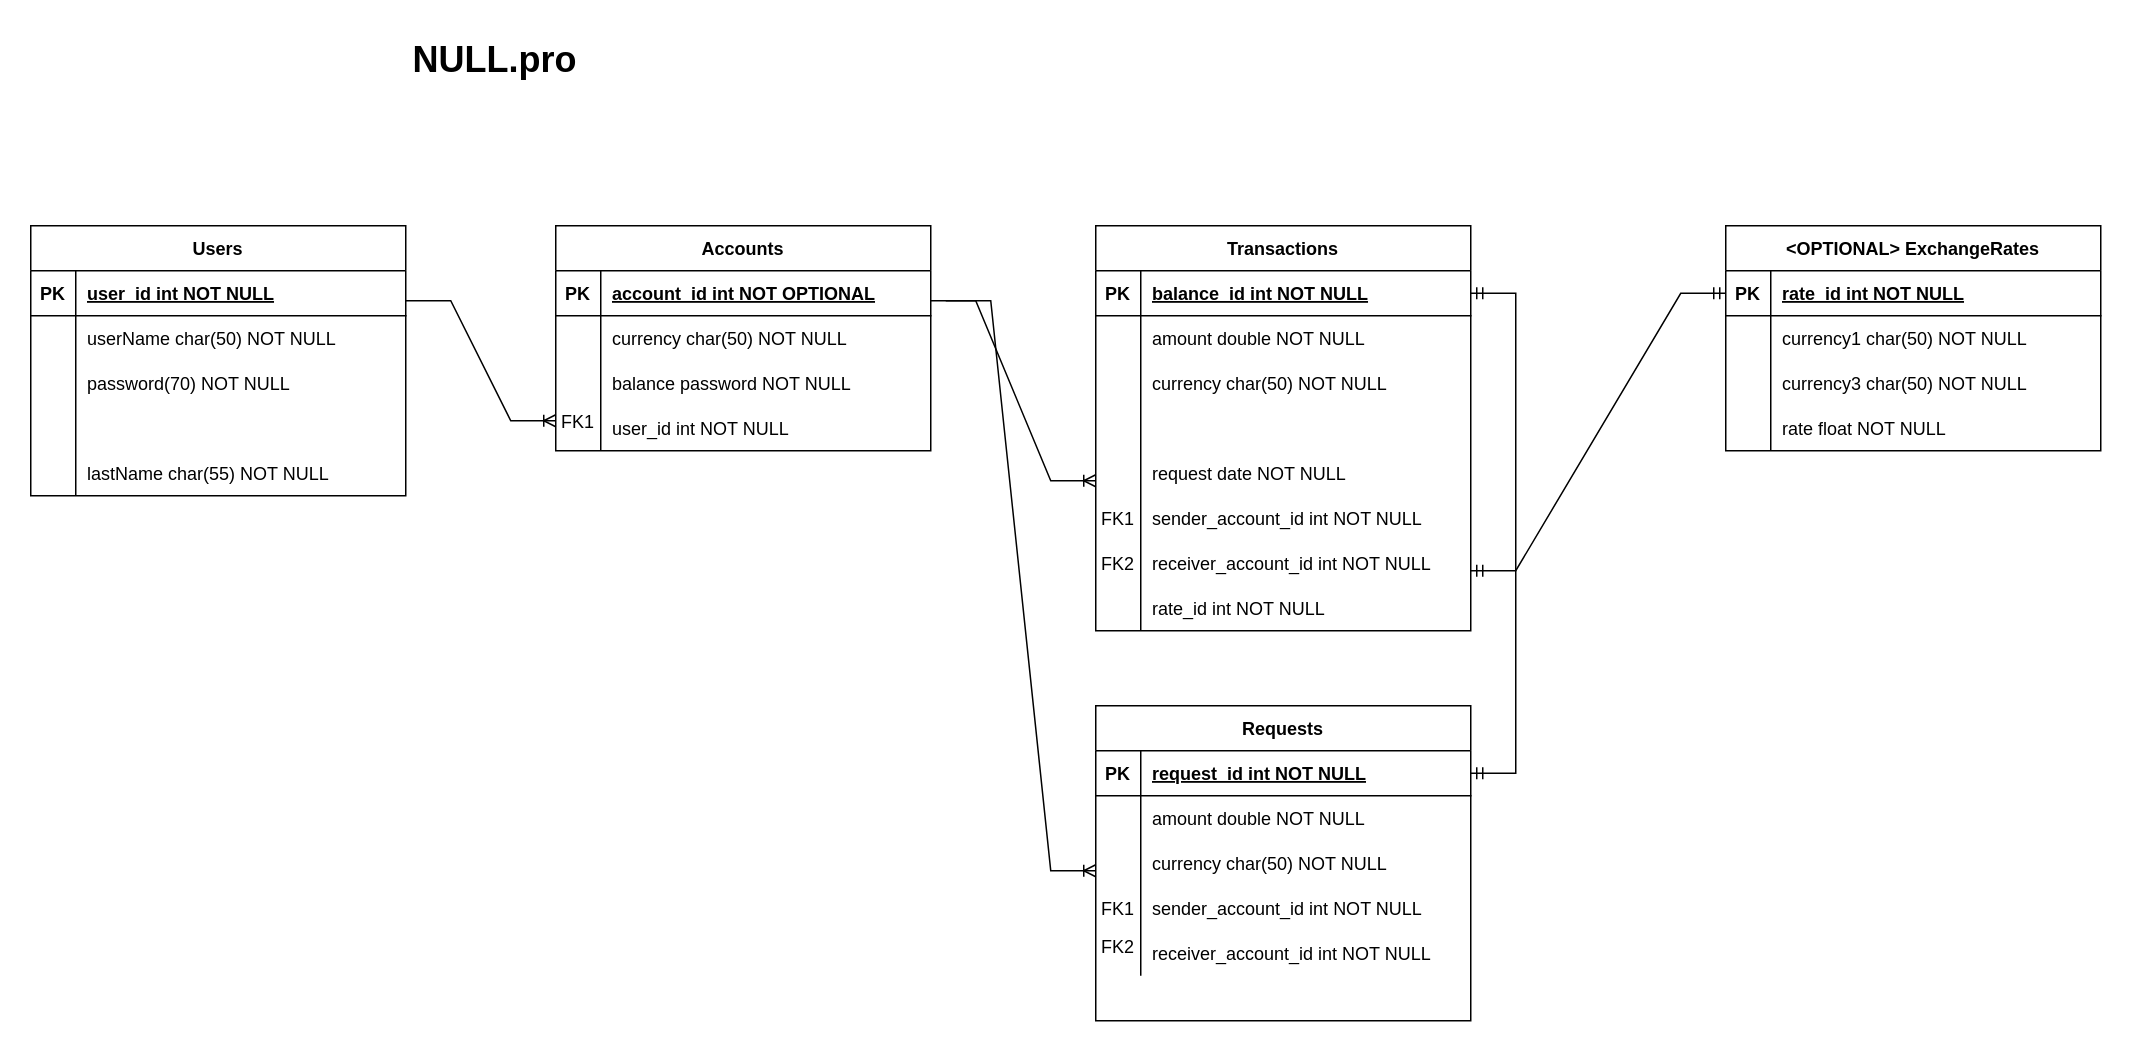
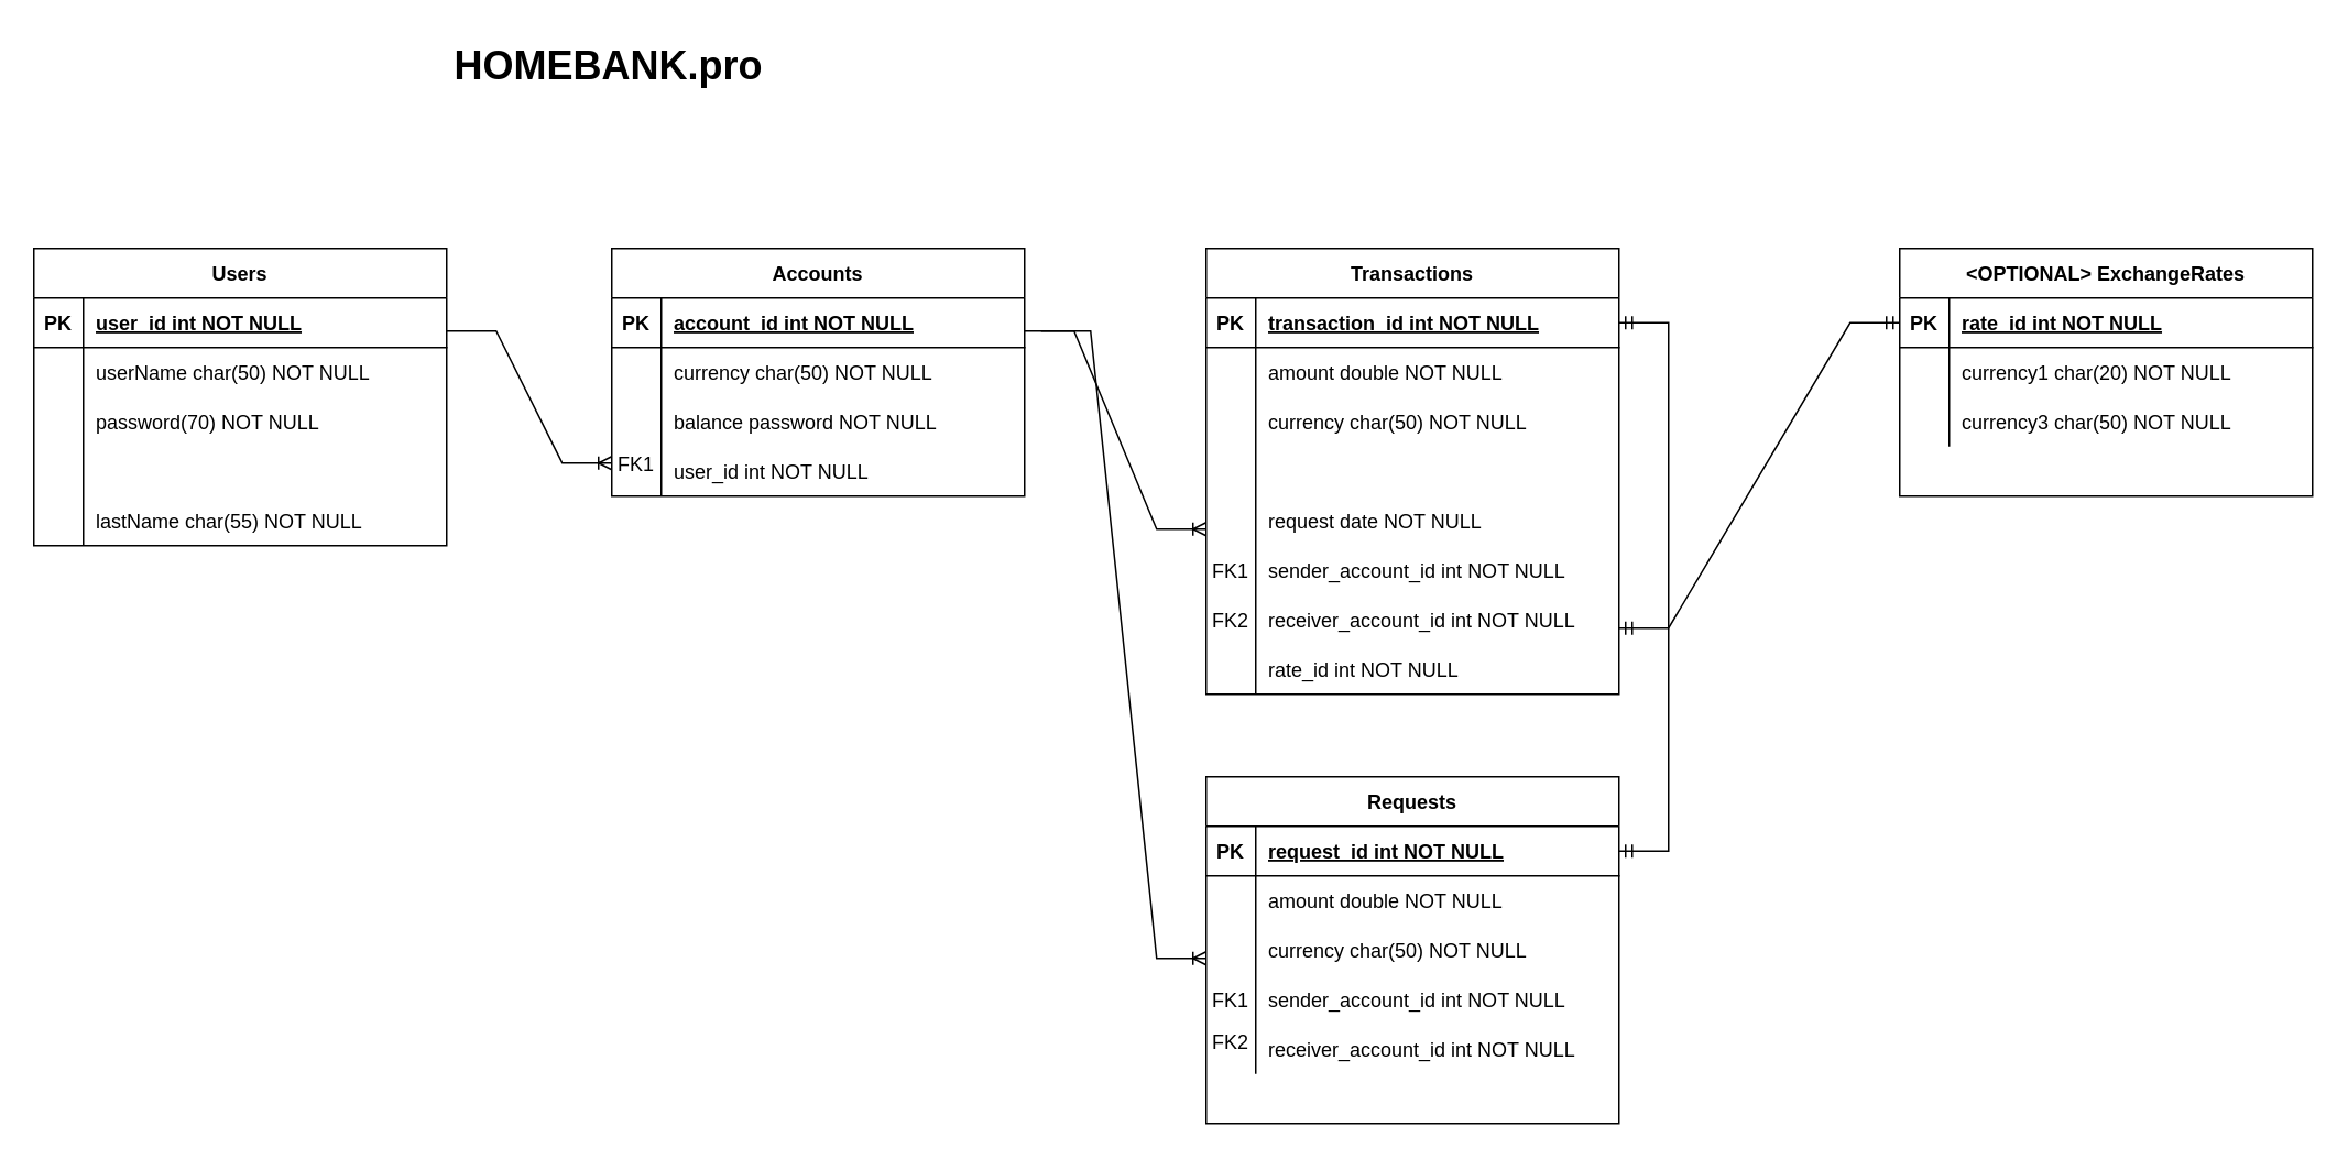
- <mxCell id="2" value="&lt;h1&gt;NULL.pro&lt;/h1&gt;&lt;p&gt;&lt;br&gt;&lt;/p&gt;" style="text;html=1;strokeColor=none;fillColor=none;spacing=5;spacingTop=-20;whiteSpace=wrap;overflow=hidden;rounded=0;" parent="1" vertex="1"><mxGeometry x="270" y="20" width="200" height="120" as="geometry" /></mxCell>
+ <mxCell id="2" value="&lt;h1&gt;HOMEBANK.pro&lt;/h1&gt;&lt;p&gt;&lt;br&gt;&lt;/p&gt;" style="text;html=1;strokeColor=none;fillColor=none;spacing=5;spacingTop=-20;whiteSpace=wrap;overflow=hidden;rounded=0;" parent="1" vertex="1"><mxGeometry x="270" y="20" width="200" height="120" as="geometry" /></mxCell>
- <mxCell id="21" value="account_id int NOT OPTIONAL " style="shape=partialRectangle;overflow=hidden;connectable=0;fillColor=none;top=0;left=0;bottom=0;right=0;align=left;spacingLeft=6;fontStyle=5;" parent="19" vertex="1"><mxGeometry x="30" width="220" height="30" as="geometry"><mxRectangle width="220" height="30" as="alternateBounds" /></mxGeometry></mxCell>
+ <mxCell id="21" value="account_id int NOT NULL " style="shape=partialRectangle;overflow=hidden;connectable=0;fillColor=none;top=0;left=0;bottom=0;right=0;align=left;spacingLeft=6;fontStyle=5;" parent="19" vertex="1"><mxGeometry x="30" width="220" height="30" as="geometry"><mxRectangle width="220" height="30" as="alternateBounds" /></mxGeometry></mxCell>
- <mxCell id="34" value="balance_id int NOT NULL " style="shape=partialRectangle;overflow=hidden;connectable=0;fillColor=none;top=0;left=0;bottom=0;right=0;align=left;spacingLeft=6;fontStyle=5;" parent="32" vertex="1"><mxGeometry x="30" width="220" height="30" as="geometry"><mxRectangle width="220" height="30" as="alternateBounds" /></mxGeometry></mxCell>
+ <mxCell id="34" value="transaction_id int NOT NULL " style="shape=partialRectangle;overflow=hidden;connectable=0;fillColor=none;top=0;left=0;bottom=0;right=0;align=left;spacingLeft=6;fontStyle=5;" parent="32" vertex="1"><mxGeometry x="30" width="220" height="30" as="geometry"><mxRectangle width="220" height="30" as="alternateBounds" /></mxGeometry></mxCell>
- <mxCell id="61" value="currency1 char(50) NOT NULL" style="shape=partialRectangle;overflow=hidden;connectable=0;fillColor=none;top=0;left=0;bottom=0;right=0;align=left;spacingLeft=6;" parent="59" vertex="1"><mxGeometry x="30" width="220" height="30" as="geometry"><mxRectangle width="220" height="30" as="alternateBounds" /></mxGeometry></mxCell>
+ <mxCell id="61" value="currency1 char(20) NOT NULL" style="shape=partialRectangle;overflow=hidden;connectable=0;fillColor=none;top=0;left=0;bottom=0;right=0;align=left;spacingLeft=6;" parent="59" vertex="1"><mxGeometry x="30" width="220" height="30" as="geometry"><mxRectangle width="220" height="30" as="alternateBounds" /></mxGeometry></mxCell>
- <mxCell id="67" value="rate float NOT NULL" style="shape=partialRectangle;overflow=hidden;connectable=0;fillColor=none;top=0;left=0;bottom=0;right=0;align=left;spacingLeft=6;" parent="65" vertex="1"><mxGeometry x="30" width="220" height="30" as="geometry"><mxRectangle width="220" height="30" as="alternateBounds" /></mxGeometry></mxCell>
